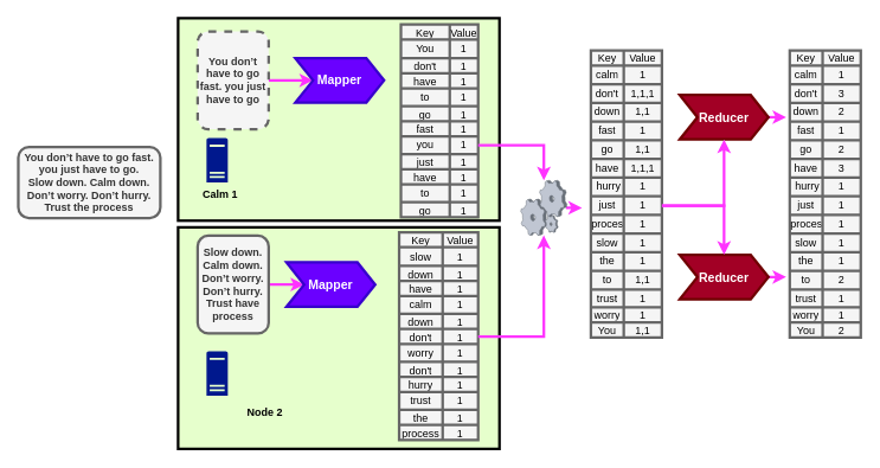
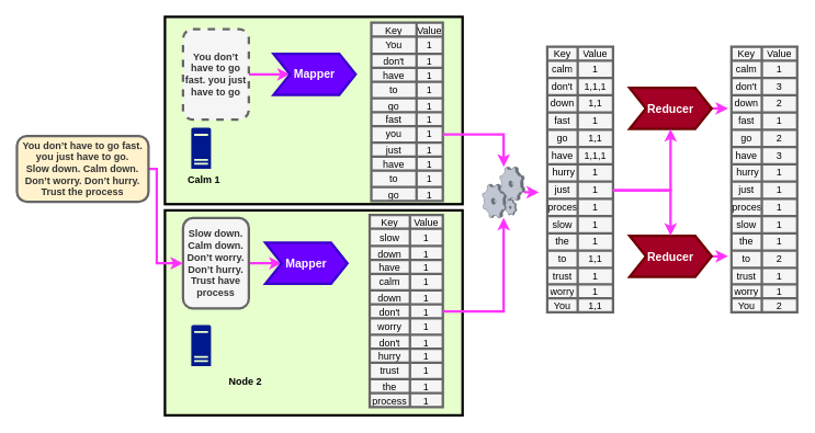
- <mxCell id="9" value="&lt;b&gt;You don’t have to go fast. you just have to go.&lt;br&gt;&lt;/b&gt;&lt;b&gt;Slow down. Calm down. Don’t worry. Don’t hurry. Trust the process&lt;/b&gt;&lt;b&gt;&lt;br&gt;&lt;/b&gt;" style="rounded=1;whiteSpace=wrap;html=1;strokeWidth=3;fillColor=#f5f5f5;strokeColor=#666666;fontColor=#333333;" vertex="1" parent="1"><mxGeometry x="20" y="165" width="160" height="80" as="geometry" /></mxCell>
+ <mxCell id="9" value="&lt;b&gt;You don’t have to go fast. you just have to go.&lt;br&gt;&lt;/b&gt;&lt;b&gt;Slow down. Calm down. Don’t worry. Don’t hurry. Trust the process&lt;/b&gt;&lt;b&gt;&lt;br&gt;&lt;/b&gt;" style="rounded=1;whiteSpace=wrap;html=1;strokeWidth=3;fillColor=#fff2cc;strokeColor=#666666;fontColor=#333333;" vertex="1" parent="1"><mxGeometry x="20" y="165" width="160" height="80" as="geometry" /></mxCell>
+ <mxCell id="8" style="edgeStyle=orthogonalEdgeStyle;rounded=0;orthogonalLoop=1;jettySize=auto;html=1;entryX=0;entryY=0.5;entryDx=0;entryDy=0;strokeColor=#FF33FF;strokeWidth=3;" edge="1" parent="1" source="9" target="7"><mxGeometry relative="1" as="geometry"><Array as="points"><mxPoint x="190" y="205" /><mxPoint x="190" y="320" /></Array></mxGeometry></mxCell>
